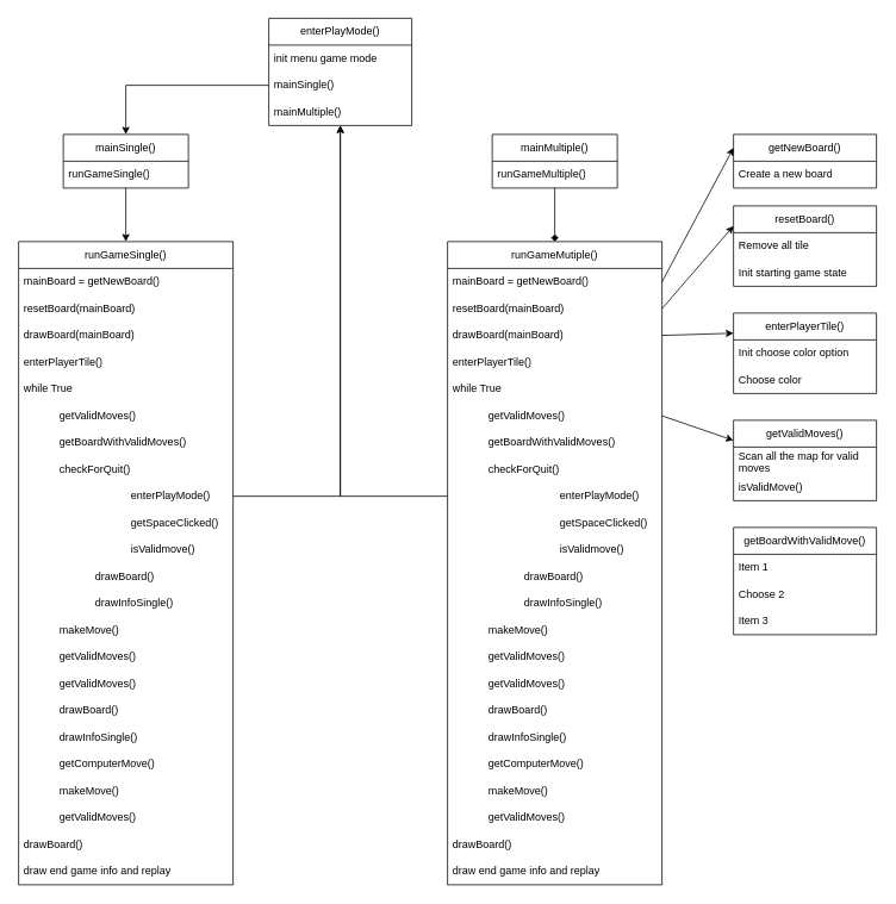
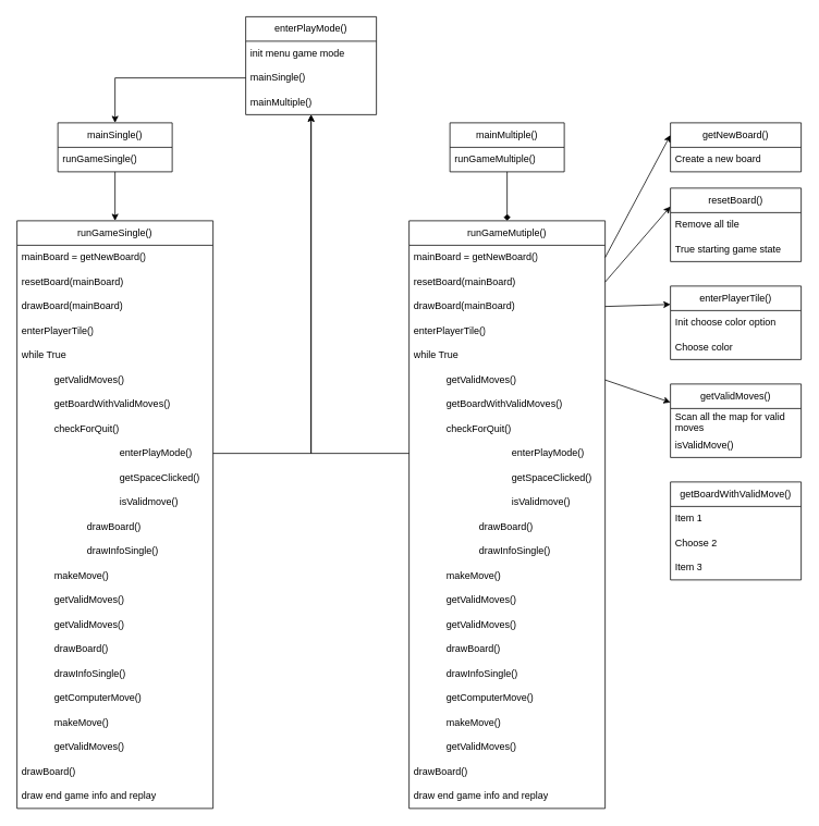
- <mxCell id="68" value="Init starting game state" style="text;strokeColor=none;fillColor=none;align=left;verticalAlign=middle;spacingLeft=4;spacingRight=4;overflow=hidden;points=[[0,0.5],[1,0.5]];portConstraint=eastwest;rotatable=0;whiteSpace=wrap;html=1;" vertex="1" parent="66"><mxGeometry y="60" width="160" height="30" as="geometry" /></mxCell>
+ <mxCell id="68" value="True starting game state" style="text;strokeColor=none;fillColor=none;align=left;verticalAlign=middle;spacingLeft=4;spacingRight=4;overflow=hidden;points=[[0,0.5],[1,0.5]];portConstraint=eastwest;rotatable=0;whiteSpace=wrap;html=1;" vertex="1" parent="66"><mxGeometry y="60" width="160" height="30" as="geometry" /></mxCell>
